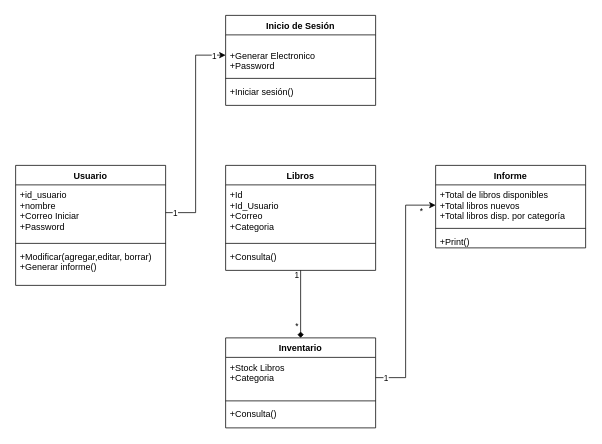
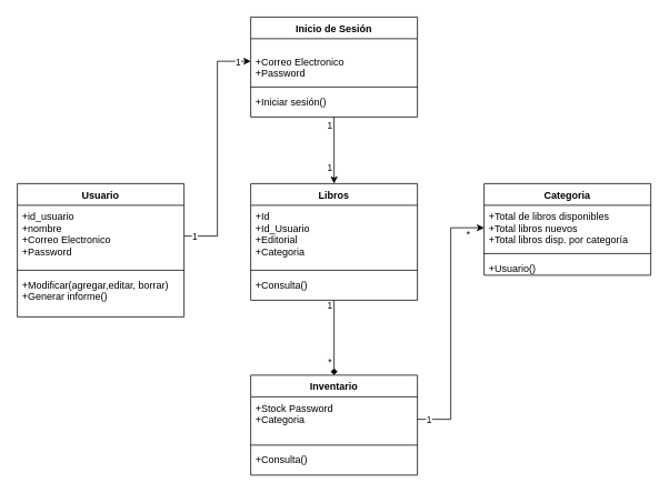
- <mxCell id="10" value="&#10;+Generar Electronico&#10;+Password&#10;&#10;" style="text;strokeColor=none;fillColor=none;align=left;verticalAlign=top;spacingLeft=4;spacingRight=4;overflow=hidden;rotatable=0;points=[[0,0.5],[1,0.5]];portConstraint=eastwest;" vertex="1" parent="9"><mxGeometry y="26" width="200" height="54" as="geometry" /></mxCell>
+ <mxCell id="10" value="&#10;+Correo Electronico&#10;+Password&#10;&#10;" style="text;strokeColor=none;fillColor=none;align=left;verticalAlign=top;spacingLeft=4;spacingRight=4;overflow=hidden;rotatable=0;points=[[0,0.5],[1,0.5]];portConstraint=eastwest;" vertex="1" parent="9"><mxGeometry y="26" width="200" height="54" as="geometry" /></mxCell>
+ <mxCell id="6" style="edgeStyle=orthogonalEdgeStyle;rounded=0;orthogonalLoop=1;jettySize=auto;html=1;exitX=0.5;exitY=1;exitDx=0;exitDy=0;" edge="1" parent="1" source="9" target="16"><mxGeometry relative="1" as="geometry" /></mxCell>
+ <mxCell id="7" value="1" style="edgeLabel;html=1;align=center;verticalAlign=middle;resizable=0;points=[];" vertex="1" connectable="0" parent="6"><mxGeometry x="-0.842" relative="1" as="geometry"><mxPoint x="-6" y="4" as="offset" /></mxGeometry></mxCell>
+ <mxCell id="8" value="1" style="edgeLabel;html=1;align=center;verticalAlign=middle;resizable=0;points=[];" vertex="1" connectable="0" parent="6"><mxGeometry x="0.675" relative="1" as="geometry"><mxPoint x="-6" y="-7" as="offset" /></mxGeometry></mxCell>
- <mxCell id="20" value="Informe" style="swimlane;fontStyle=1;align=center;verticalAlign=top;childLayout=stackLayout;horizontal=1;startSize=26;horizontalStack=0;resizeParent=1;resizeParentMax=0;resizeLast=0;collapsible=1;marginBottom=0;" vertex="1" parent="1"><mxGeometry x="580" y="220" width="200" height="110" as="geometry" /></mxCell>
+ <mxCell id="20" value="Categoria" style="swimlane;fontStyle=1;align=center;verticalAlign=top;childLayout=stackLayout;horizontal=1;startSize=26;horizontalStack=0;resizeParent=1;resizeParentMax=0;resizeLast=0;collapsible=1;marginBottom=0;" vertex="1" parent="1"><mxGeometry x="580" y="220" width="200" height="110" as="geometry" /></mxCell>
- <mxCell id="3" value="+id_usuario&#10;+nombre&#10;+Correo Iniciar&#10;+Password&#10;&#10;" style="text;strokeColor=none;fillColor=none;align=left;verticalAlign=top;spacingLeft=4;spacingRight=4;overflow=hidden;rotatable=0;points=[[0,0.5],[1,0.5]];portConstraint=eastwest;" vertex="1" parent="2"><mxGeometry y="26" width="200" height="74" as="geometry" /></mxCell>
+ <mxCell id="3" value="+id_usuario&#10;+nombre&#10;+Correo Electronico&#10;+Password&#10;&#10;" style="text;strokeColor=none;fillColor=none;align=left;verticalAlign=top;spacingLeft=4;spacingRight=4;overflow=hidden;rotatable=0;points=[[0,0.5],[1,0.5]];portConstraint=eastwest;" vertex="1" parent="2"><mxGeometry y="26" width="200" height="74" as="geometry" /></mxCell>
- <mxCell id="17" value="+Id&#10;+Id_Usuario&#10;+Correo&#10;+Categoria&#10;" style="text;strokeColor=none;fillColor=none;align=left;verticalAlign=top;spacingLeft=4;spacingRight=4;overflow=hidden;rotatable=0;points=[[0,0.5],[1,0.5]];portConstraint=eastwest;" vertex="1" parent="16"><mxGeometry y="26" width="200" height="74" as="geometry" /></mxCell>
+ <mxCell id="17" value="+Id&#10;+Id_Usuario&#10;+Editorial&#10;+Categoria&#10;" style="text;strokeColor=none;fillColor=none;align=left;verticalAlign=top;spacingLeft=4;spacingRight=4;overflow=hidden;rotatable=0;points=[[0,0.5],[1,0.5]];portConstraint=eastwest;" vertex="1" parent="16"><mxGeometry y="26" width="200" height="74" as="geometry" /></mxCell>
- <mxCell id="23" value="+Print()" style="text;strokeColor=none;fillColor=none;align=left;verticalAlign=top;spacingLeft=4;spacingRight=4;overflow=hidden;rotatable=0;points=[[0,0.5],[1,0.5]];portConstraint=eastwest;" vertex="1" parent="20"><mxGeometry y="88" width="200" height="22" as="geometry" /></mxCell>
+ <mxCell id="23" value="+Usuario()" style="text;strokeColor=none;fillColor=none;align=left;verticalAlign=top;spacingLeft=4;spacingRight=4;overflow=hidden;rotatable=0;points=[[0,0.5],[1,0.5]];portConstraint=eastwest;" vertex="1" parent="20"><mxGeometry y="88" width="200" height="22" as="geometry" /></mxCell>
- <mxCell id="25" value="+Stock Libros&#10;+Categoria&#10;" style="text;strokeColor=none;fillColor=none;align=left;verticalAlign=top;spacingLeft=4;spacingRight=4;overflow=hidden;rotatable=0;points=[[0,0.5],[1,0.5]];portConstraint=eastwest;" vertex="1" parent="24"><mxGeometry y="26" width="200" height="54" as="geometry" /></mxCell>
+ <mxCell id="25" value="+Stock Password&#10;+Categoria&#10;" style="text;strokeColor=none;fillColor=none;align=left;verticalAlign=top;spacingLeft=4;spacingRight=4;overflow=hidden;rotatable=0;points=[[0,0.5],[1,0.5]];portConstraint=eastwest;" vertex="1" parent="24"><mxGeometry y="26" width="200" height="54" as="geometry" /></mxCell>
